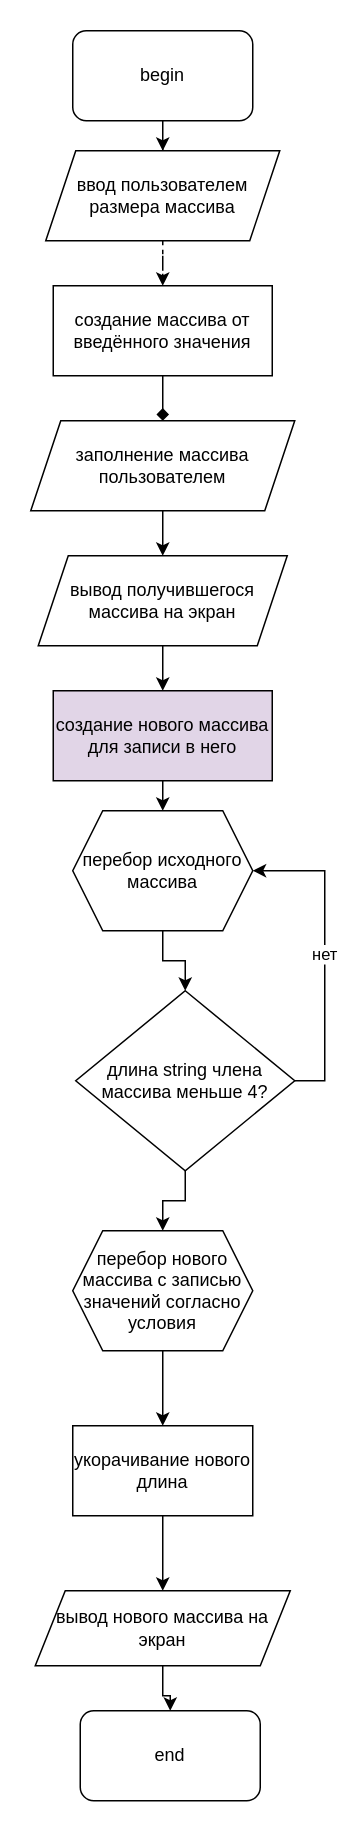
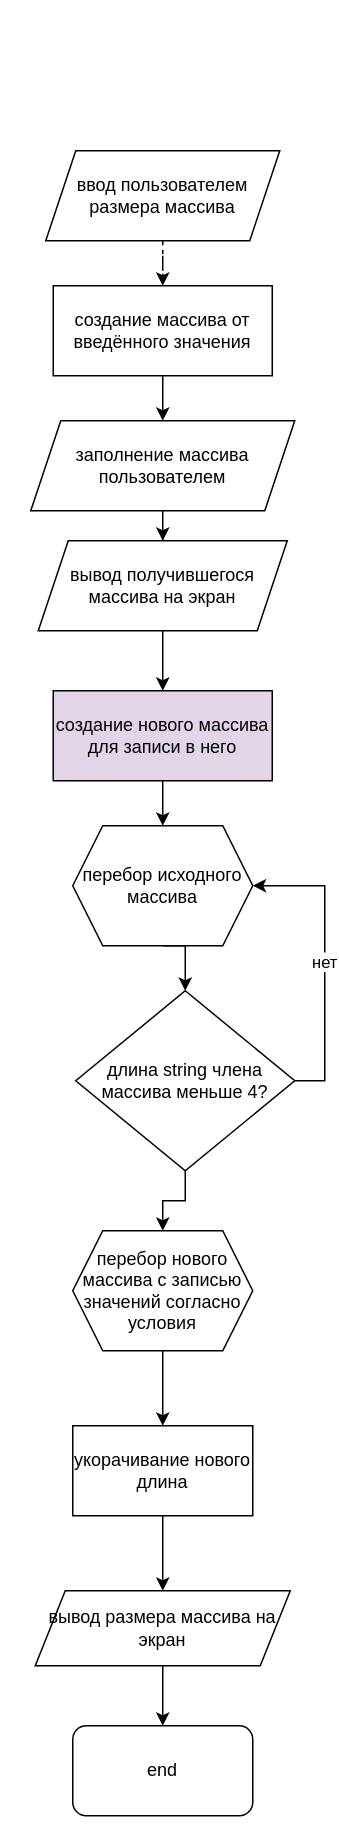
- <mxCell id="3" value="begin" style="rounded=1;whiteSpace=wrap;html=1;" vertex="1" parent="1"><mxGeometry x="48" y="20" width="120" height="60" as="geometry" /></mxCell>
- <mxCell id="2" style="edgeStyle=orthogonalEdgeStyle;rounded=0;orthogonalLoop=1;jettySize=auto;html=1;exitX=0.5;exitY=1;exitDx=0;exitDy=0;" edge="1" parent="1" source="3" target="7"><mxGeometry relative="1" as="geometry" /></mxCell>
- <mxCell id="4" style="edgeStyle=orthogonalEdgeStyle;rounded=0;orthogonalLoop=1;jettySize=auto;html=1;exitX=0.5;exitY=1;exitDx=0;exitDy=0;endArrow=diamond;" edge="1" parent="1" source="5" target="9"><mxGeometry relative="1" as="geometry" /></mxCell>
+ <mxCell id="4" style="edgeStyle=orthogonalEdgeStyle;rounded=0;orthogonalLoop=1;jettySize=auto;html=1;exitX=0.5;exitY=1;exitDx=0;exitDy=0;" edge="1" parent="1" source="5" target="9"><mxGeometry relative="1" as="geometry" /></mxCell>
- <mxCell id="11" value="вывод получившегося массива на экран" style="shape=parallelogram;perimeter=parallelogramPerimeter;whiteSpace=wrap;html=1;fixedSize=1;" vertex="1" parent="1"><mxGeometry x="25" y="370" width="166" height="60" as="geometry" /></mxCell>
+ <mxCell id="11" value="вывод получившегося массива на экран" style="shape=parallelogram;perimeter=parallelogramPerimeter;whiteSpace=wrap;html=1;fixedSize=1;" vertex="1" parent="1"><mxGeometry x="25" y="360" width="166" height="60" as="geometry" /></mxCell>
- <mxCell id="13" value="перебор исходного массива" style="shape=hexagon;perimeter=hexagonPerimeter2;whiteSpace=wrap;html=1;fixedSize=1;" vertex="1" parent="1"><mxGeometry x="48" y="540" width="120" height="80" as="geometry" /></mxCell>
+ <mxCell id="13" value="перебор исходного массива" style="shape=hexagon;perimeter=hexagonPerimeter2;whiteSpace=wrap;html=1;fixedSize=1;" vertex="1" parent="1"><mxGeometry x="48" y="550" width="120" height="80" as="geometry" /></mxCell>
- <mxCell id="24" value="вывод нового массива на экран" style="shape=parallelogram;perimeter=parallelogramPerimeter;whiteSpace=wrap;html=1;fixedSize=1;" vertex="1" parent="1"><mxGeometry x="23" y="1060" width="170" height="50" as="geometry" /></mxCell>
+ <mxCell id="24" value="вывод размера массива на экран" style="shape=parallelogram;perimeter=parallelogramPerimeter;whiteSpace=wrap;html=1;fixedSize=1;" vertex="1" parent="1"><mxGeometry x="23" y="1060" width="170" height="50" as="geometry" /></mxCell>
- <mxCell id="25" value="end" style="rounded=1;whiteSpace=wrap;html=1;" vertex="1" parent="1"><mxGeometry x="53" y="1140" width="120" height="60" as="geometry" /></mxCell>
+ <mxCell id="25" value="end" style="rounded=1;whiteSpace=wrap;html=1;" vertex="1" parent="1"><mxGeometry x="48" y="1150" width="120" height="60" as="geometry" /></mxCell>
